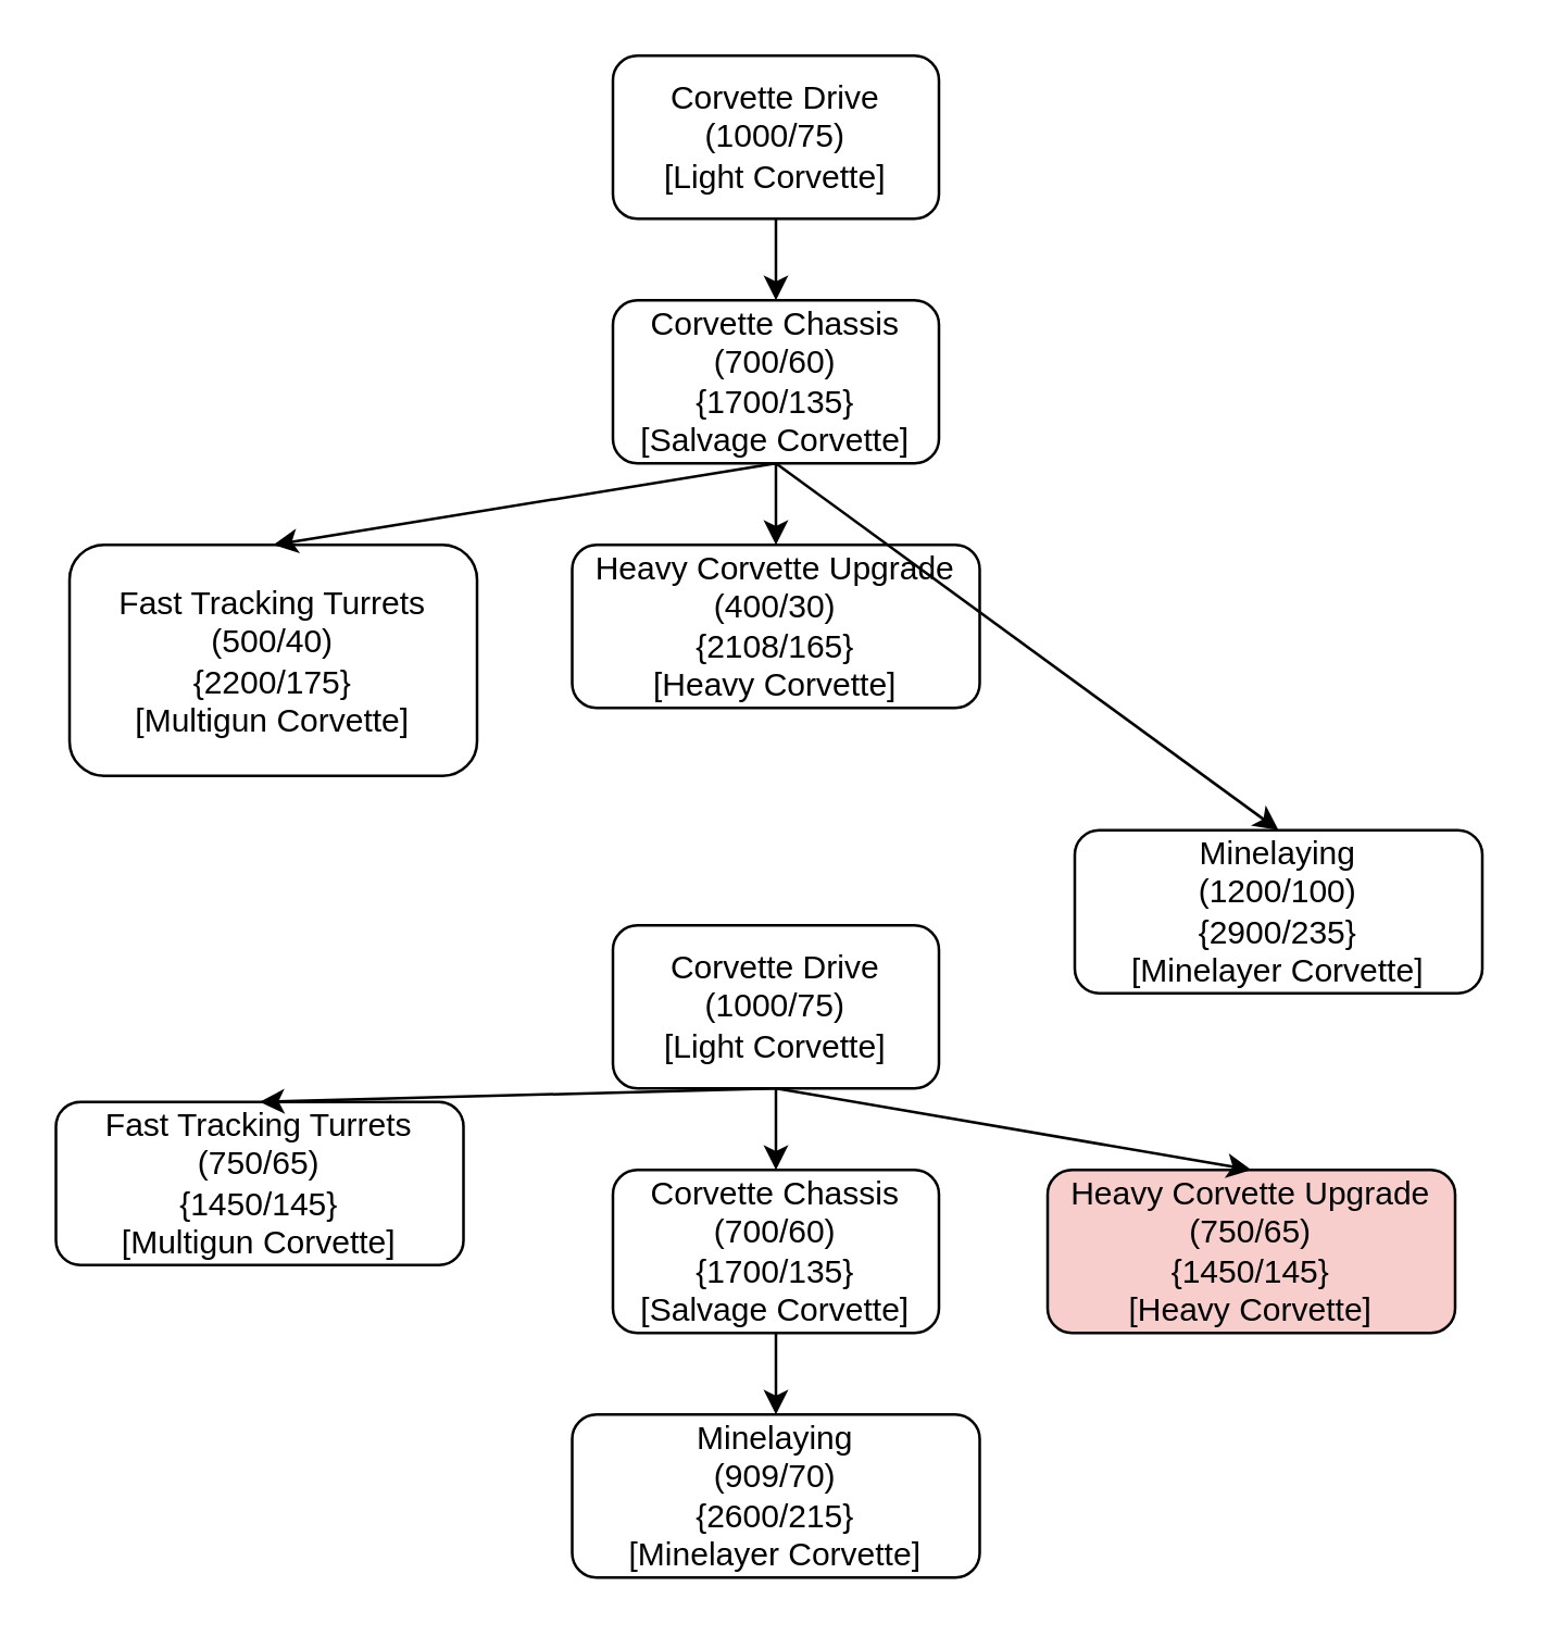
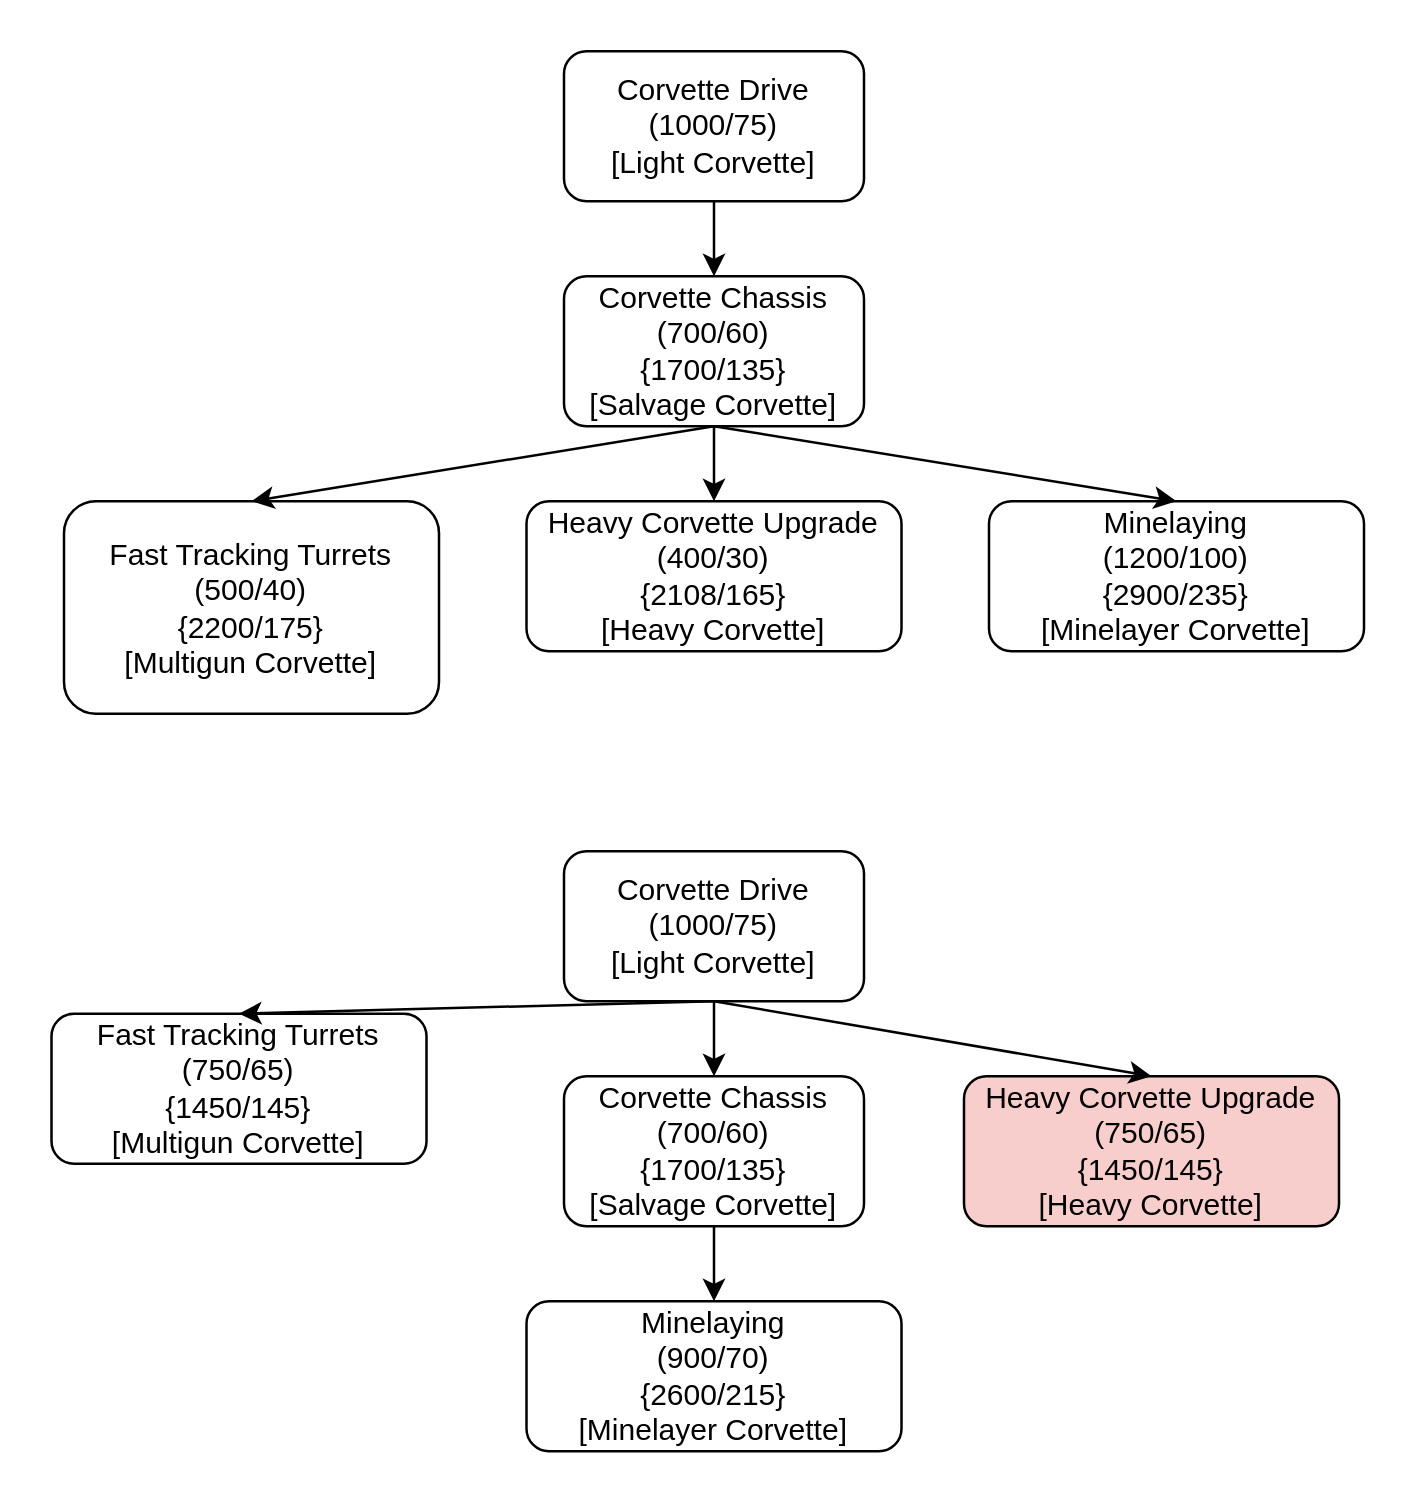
- <mxCell id="7" value="Minelaying&lt;br&gt;(1200/100)&lt;br&gt;{2900/235}&lt;br&gt;[Minelayer Corvette]" style="rounded=1;whiteSpace=wrap;html=1;" vertex="1" parent="1"><mxGeometry x="395" y="305" width="150" height="60" as="geometry" /></mxCell>
+ <mxCell id="7" value="Minelaying&lt;br&gt;(1200/100)&lt;br&gt;{2900/235}&lt;br&gt;[Minelayer Corvette]" style="rounded=1;whiteSpace=wrap;html=1;" vertex="1" parent="1"><mxGeometry x="395" y="200" width="150" height="60" as="geometry" /></mxCell>
- <mxCell id="16" value="Minelaying&lt;br&gt;(909/70)&lt;br&gt;{2600/215}&lt;br&gt;[Minelayer Corvette]" style="rounded=1;whiteSpace=wrap;html=1;" vertex="1" parent="1"><mxGeometry x="210" y="520" width="150" height="60" as="geometry" /></mxCell>
+ <mxCell id="16" value="Minelaying&lt;br&gt;(900/70)&lt;br&gt;{2600/215}&lt;br&gt;[Minelayer Corvette]" style="rounded=1;whiteSpace=wrap;html=1;" vertex="1" parent="1"><mxGeometry x="210" y="520" width="150" height="60" as="geometry" /></mxCell>
